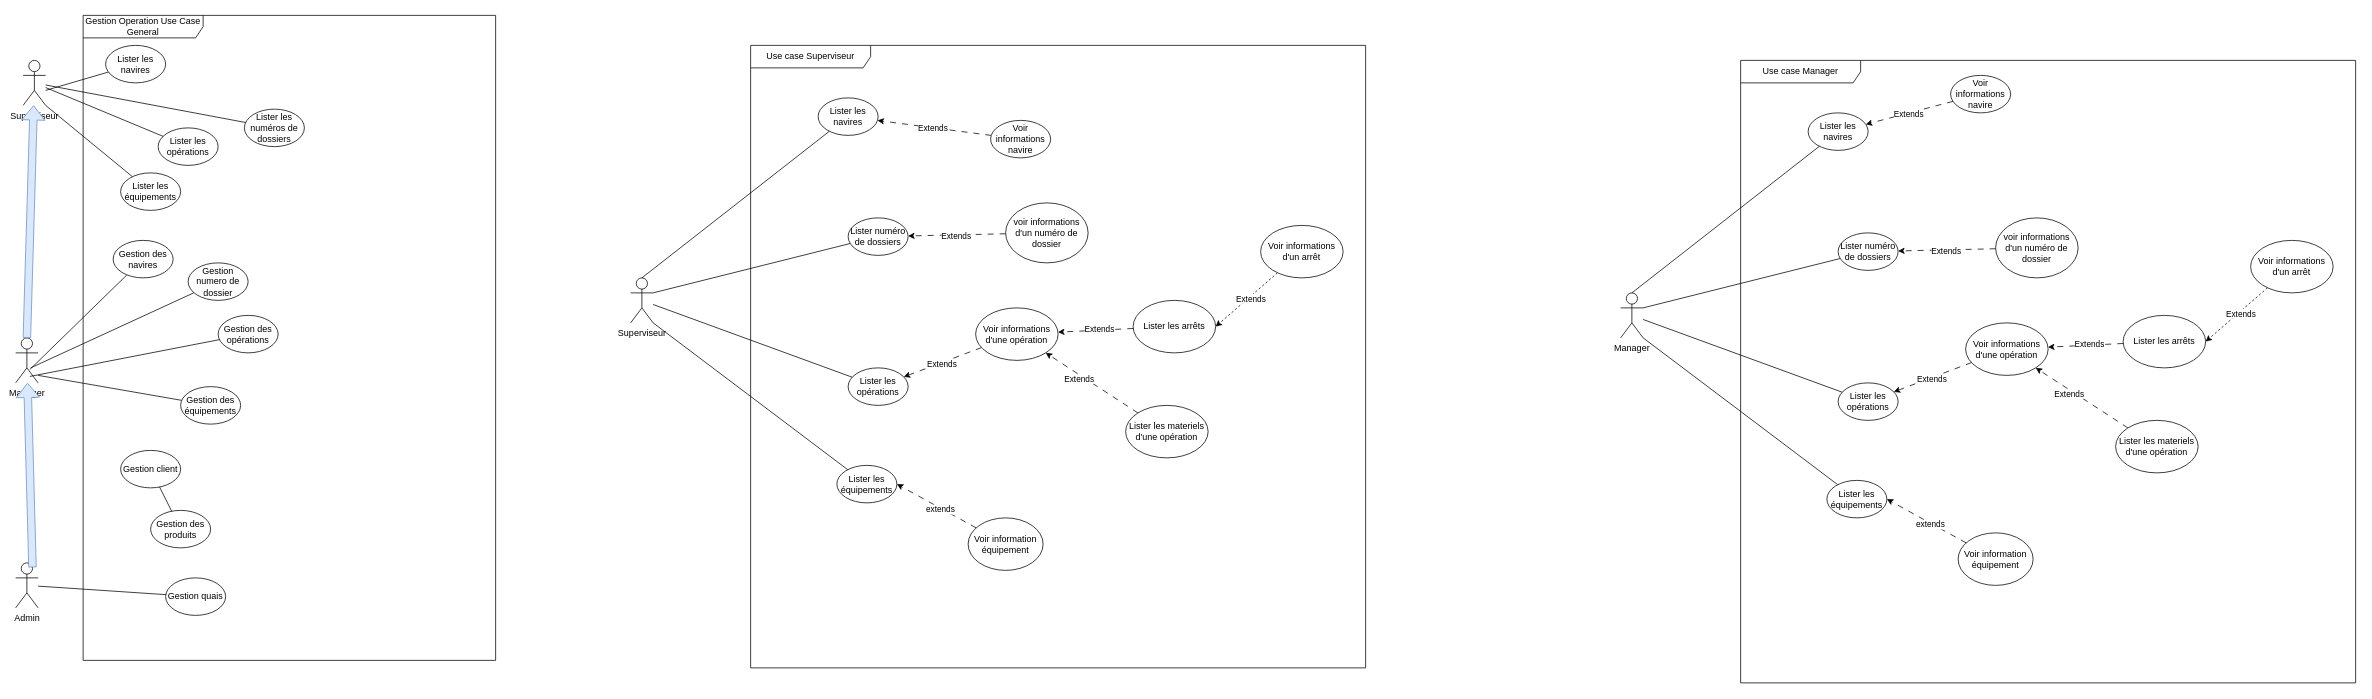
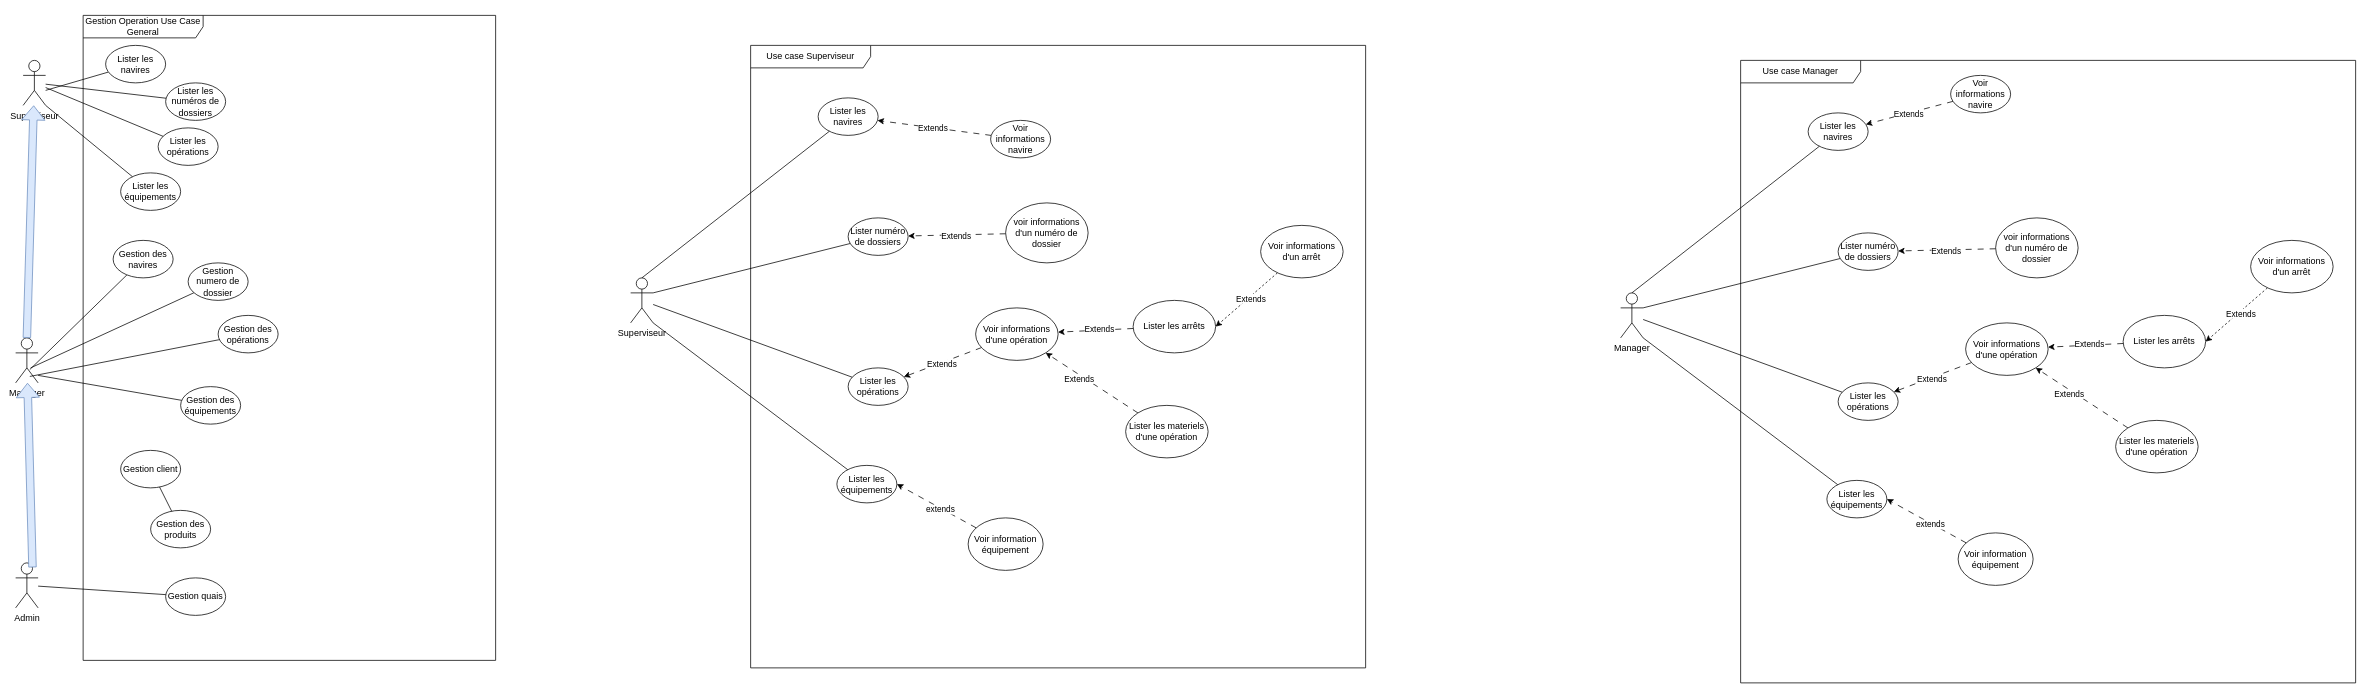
- <mxCell id="6" value="Lister les numéros de dossiers" style="ellipse;whiteSpace=wrap;html=1;" vertex="1" parent="3"><mxGeometry x="215" y="125" width="80" height="50" as="geometry" /></mxCell>
+ <mxCell id="6" value="Lister les numéros de dossiers" style="ellipse;whiteSpace=wrap;html=1;" vertex="1" parent="3"><mxGeometry x="110" y="90" width="80" height="50" as="geometry" /></mxCell>
